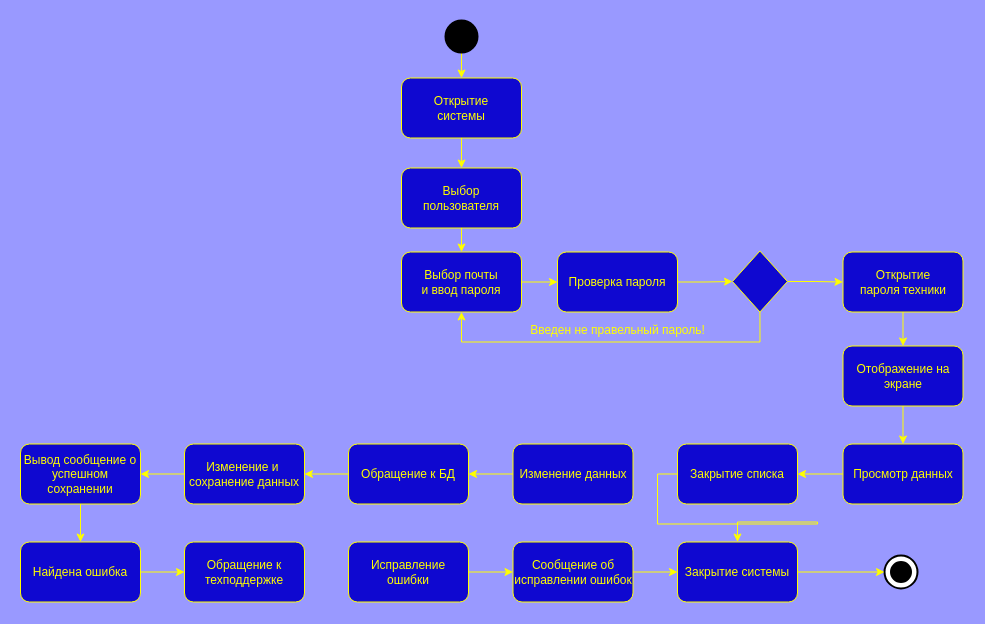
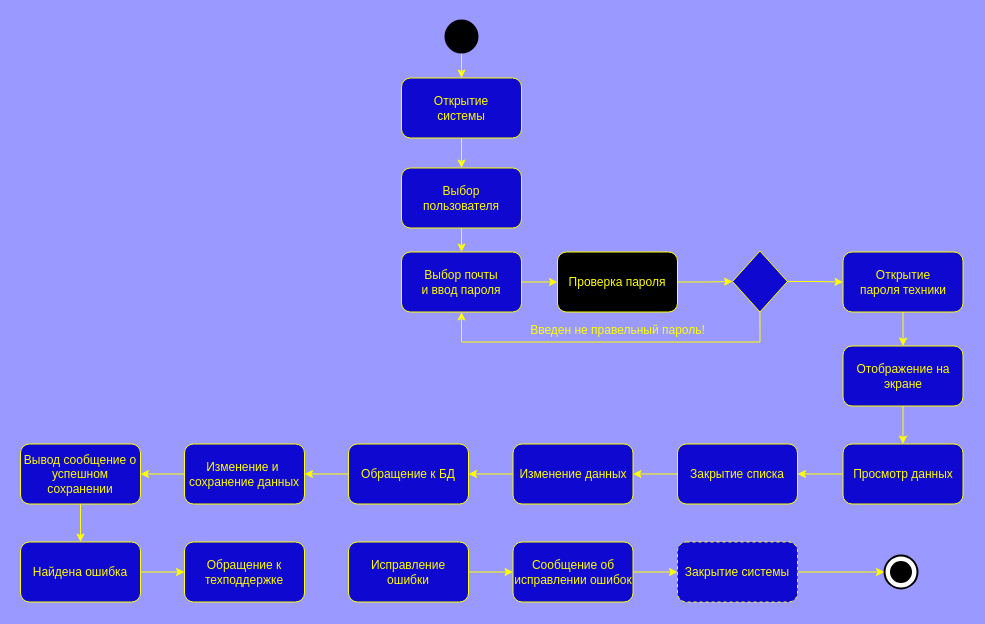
- <mxCell id="13" value="Проверка пароля" style="rounded=1;whiteSpace=wrap;html=1;fillColor=#0F08D0;strokeColor=#FFFF00;fontColor=#FFFF00;" vertex="1" parent="1"><mxGeometry x="557" y="251.5" width="120" height="60" as="geometry" /></mxCell>
+ <mxCell id="13" value="Проверка пароля" style="rounded=1;whiteSpace=wrap;html=1;fillColor=#000000;strokeColor=#FFFF00;fontColor=#FFFF00;" vertex="1" parent="1"><mxGeometry x="557" y="251.5" width="120" height="60" as="geometry" /></mxCell>
- <mxCell id="26" style="edgeStyle=orthogonalEdgeStyle;rounded=0;orthogonalLoop=1;jettySize=auto;html=1;exitX=0;exitY=0.5;exitDx=0;exitDy=0;fontColor=#FFFF00;strokeColor=#FFFF00;" edge="1" parent="1" source="27" target="23"><mxGeometry relative="1" as="geometry" /></mxCell>
+ <mxCell id="26" style="edgeStyle=orthogonalEdgeStyle;rounded=0;orthogonalLoop=1;jettySize=auto;html=1;exitX=0;exitY=0.5;exitDx=0;exitDy=0;entryX=1;entryY=0.5;entryDx=0;entryDy=0;fontColor=#FFFF00;strokeColor=#FFFF00;" edge="1" parent="1" source="27" target="29"><mxGeometry relative="1" as="geometry" /></mxCell>
- <mxCell id="23" value="Закрытие системы" style="rounded=1;whiteSpace=wrap;html=1;fillColor=#0F08D0;strokeColor=#FFFF00;fontColor=#FFFF00;" vertex="1" parent="1"><mxGeometry x="677" y="541.5" width="120" height="60" as="geometry" /></mxCell>
+ <mxCell id="23" value="Закрытие системы" style="rounded=1;whiteSpace=wrap;html=1;fillColor=#0F08D0;strokeColor=#FFFF00;fontColor=#FFFF00;dashed=1;" vertex="1" parent="1"><mxGeometry x="677" y="541.5" width="120" height="60" as="geometry" /></mxCell>
